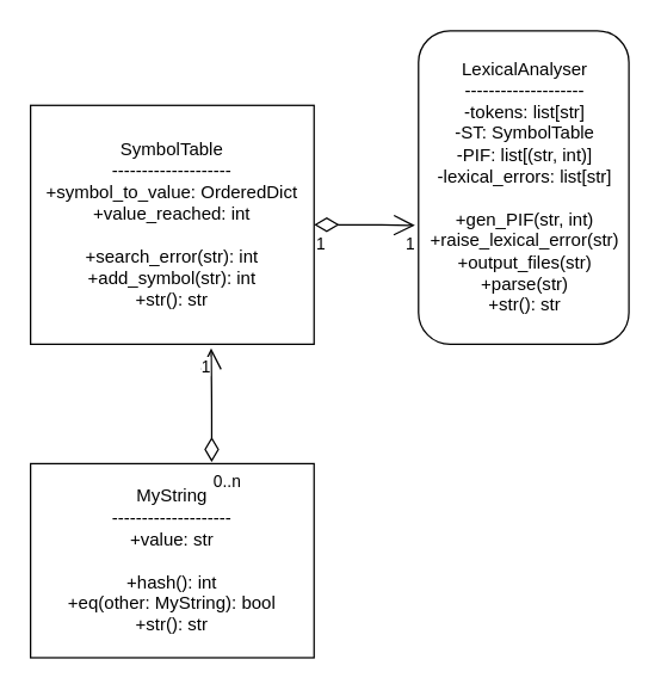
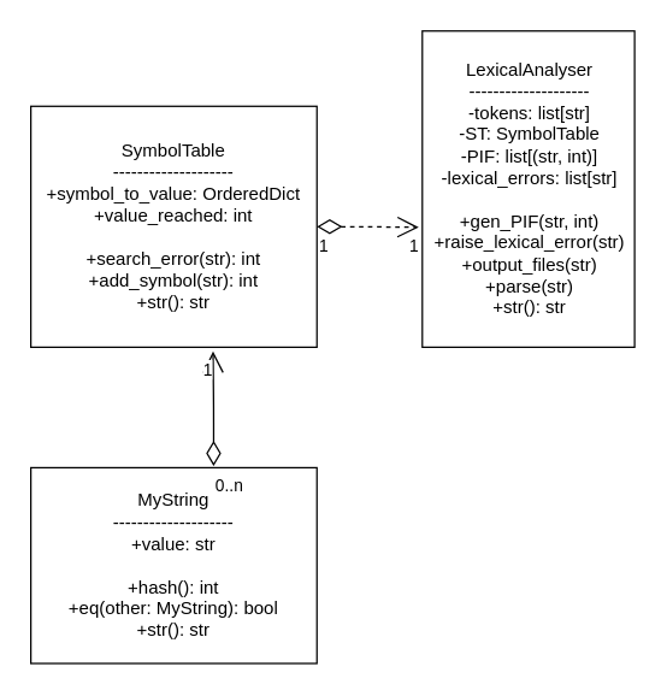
- <mxCell id="4" value="&lt;div&gt;LexicalAnalyser&lt;/div&gt;&lt;div&gt;--------------------&lt;/div&gt;&lt;div&gt;-tokens: list[str]&lt;/div&gt;&lt;div&gt;-ST: SymbolTable&lt;/div&gt;&lt;div&gt;-PIF: list[(str, int)]&lt;/div&gt;&lt;div&gt;-lexical_errors: list[str]&lt;/div&gt;&lt;div&gt;&lt;br&gt;&lt;/div&gt;&lt;div&gt;+gen_PIF(str, int)&lt;/div&gt;&lt;div&gt;+raise_lexical_error(str)&lt;/div&gt;&lt;div&gt;+output_files(str)&lt;/div&gt;&lt;div&gt;+parse(str)&lt;br&gt;&lt;/div&gt;&lt;div&gt;+str(): str&lt;br&gt;&lt;/div&gt;" style="html=1;rounded=1;" vertex="1" parent="1"><mxGeometry x="280" y="20" width="141" height="210" as="geometry" /></mxCell>
+ <mxCell id="4" value="&lt;div&gt;LexicalAnalyser&lt;/div&gt;&lt;div&gt;--------------------&lt;/div&gt;&lt;div&gt;-tokens: list[str]&lt;/div&gt;&lt;div&gt;-ST: SymbolTable&lt;/div&gt;&lt;div&gt;-PIF: list[(str, int)]&lt;/div&gt;&lt;div&gt;-lexical_errors: list[str]&lt;/div&gt;&lt;div&gt;&lt;br&gt;&lt;/div&gt;&lt;div&gt;+gen_PIF(str, int)&lt;/div&gt;&lt;div&gt;+raise_lexical_error(str)&lt;/div&gt;&lt;div&gt;+output_files(str)&lt;/div&gt;&lt;div&gt;+parse(str)&lt;br&gt;&lt;/div&gt;&lt;div&gt;+str(): str&lt;br&gt;&lt;/div&gt;" style="html=1;" vertex="1" parent="1"><mxGeometry x="280" y="20" width="141" height="210" as="geometry" /></mxCell>
- <mxCell id="8" value="" style="endArrow=open;html=1;endSize=12;startArrow=diamondThin;startSize=14;startFill=0;edgeStyle=orthogonalEdgeStyle;entryX=-0.017;entryY=0.621;entryDx=0;entryDy=0;entryPerimeter=0;" edge="1" parent="1" source="3" target="4"><mxGeometry relative="1" as="geometry"><mxPoint x="220" y="180" as="sourcePoint" /><mxPoint x="380" y="180" as="targetPoint" /></mxGeometry></mxCell>
+ <mxCell id="8" value="" style="endArrow=open;html=1;endSize=12;startArrow=diamondThin;startSize=14;startFill=0;edgeStyle=orthogonalEdgeStyle;entryX=-0.017;entryY=0.621;entryDx=0;entryDy=0;entryPerimeter=0;dashed=1;" edge="1" parent="1" source="3" target="4"><mxGeometry relative="1" as="geometry"><mxPoint x="220" y="180" as="sourcePoint" /><mxPoint x="380" y="180" as="targetPoint" /></mxGeometry></mxCell>
